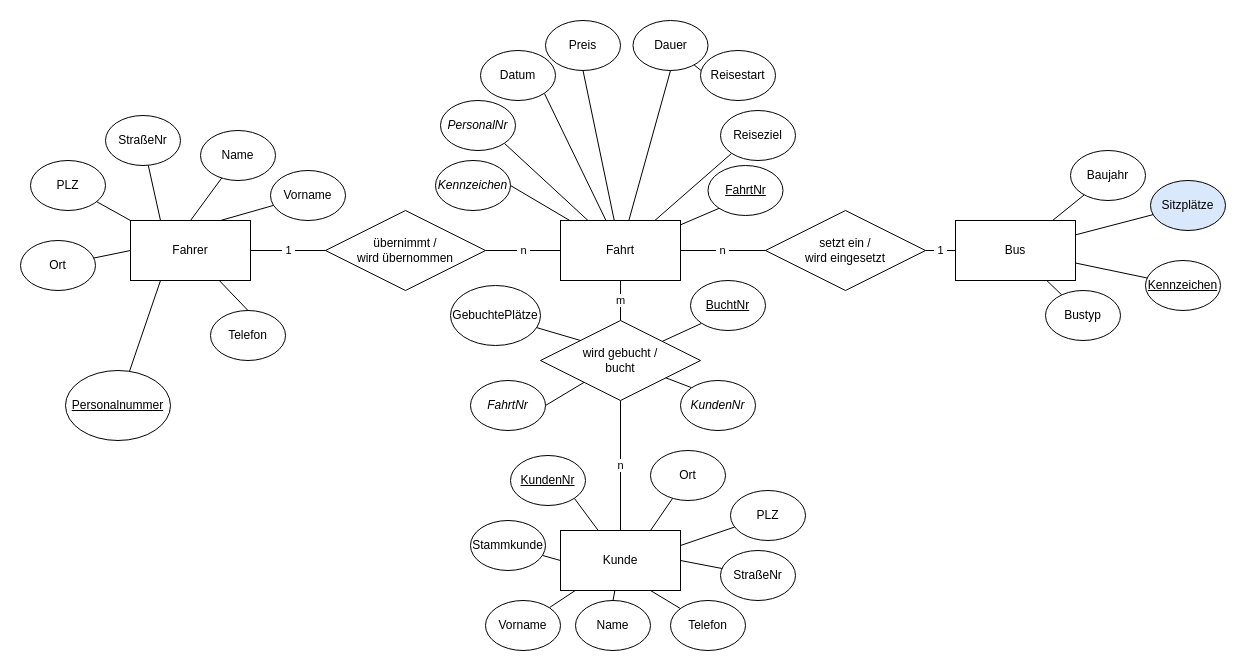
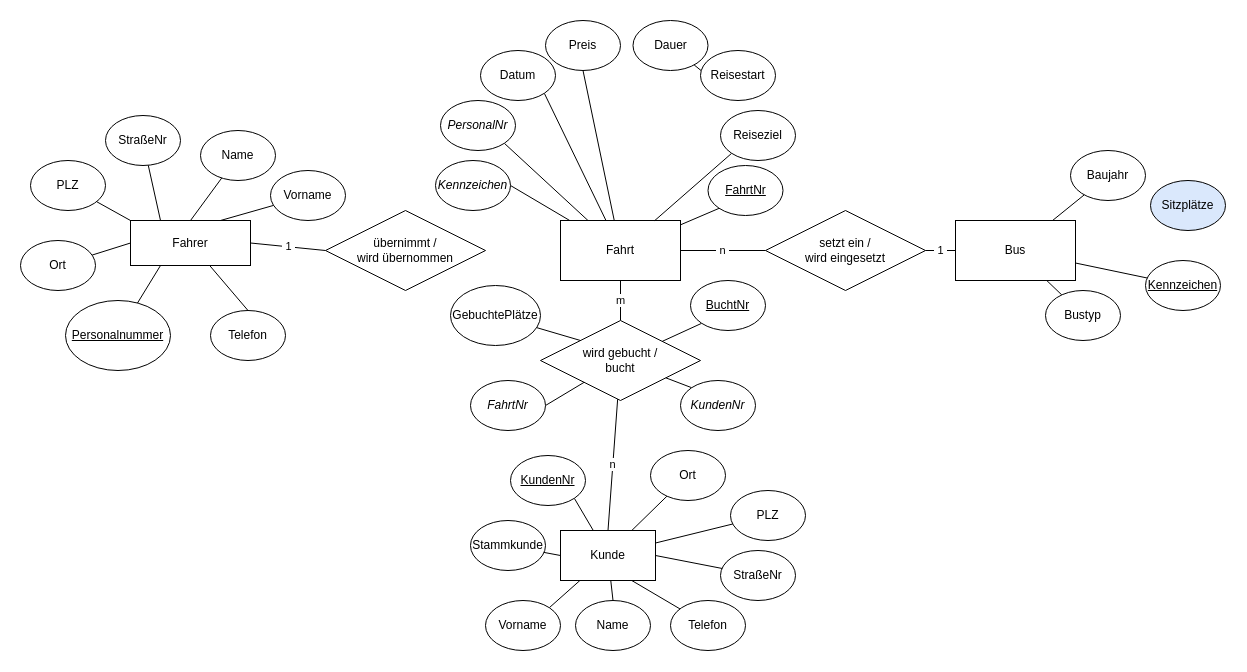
- <mxCell id="63" style="edgeStyle=none;rounded=0;orthogonalLoop=1;jettySize=auto;html=1;exitX=0.5;exitY=1;exitDx=0;exitDy=0;endArrow=none;endFill=0;" edge="1" parent="1" source="64" target="2"><mxGeometry relative="1" as="geometry" /></mxCell>
- <mxCell id="5" style="edgeStyle=none;rounded=0;orthogonalLoop=1;jettySize=auto;html=1;endArrow=none;endFill=0;" edge="1" parent="1" source="8" target="50"><mxGeometry relative="1" as="geometry" /></mxCell>
- <mxCell id="23" value="Fahrer" style="rounded=0;whiteSpace=wrap;html=1;" vertex="1" parent="1"><mxGeometry x="130" y="220" width="120" height="60" as="geometry" /></mxCell>
+ <mxCell id="23" value="Fahrer" style="rounded=0;whiteSpace=wrap;html=1;" vertex="1" parent="1"><mxGeometry x="130" y="220" width="120" height="45" as="geometry" /></mxCell>
- <mxCell id="32" value="&amp;nbsp;n&amp;nbsp;" style="edgeStyle=none;rounded=0;orthogonalLoop=1;jettySize=auto;html=1;exitX=1;exitY=0.5;exitDx=0;exitDy=0;endArrow=none;endFill=0;" edge="1" parent="1" source="33" target="2"><mxGeometry relative="1" as="geometry" /></mxCell>
- <mxCell id="29" value="Personalnummer" style="ellipse;whiteSpace=wrap;html=1;fontStyle=4" vertex="1" parent="1"><mxGeometry x="65" y="370" width="105" height="70" as="geometry" /></mxCell>
+ <mxCell id="29" value="Personalnummer" style="ellipse;whiteSpace=wrap;html=1;fontStyle=4" vertex="1" parent="1"><mxGeometry x="65" y="300" width="105" height="70" as="geometry" /></mxCell>
- <mxCell id="15" value="Kunde" style="rounded=0;whiteSpace=wrap;html=1;" vertex="1" parent="1"><mxGeometry x="560" y="530" width="120" height="60" as="geometry" /></mxCell>
+ <mxCell id="15" value="Kunde" style="rounded=0;whiteSpace=wrap;html=1;" vertex="1" parent="1"><mxGeometry x="560" y="530" width="95" height="50" as="geometry" /></mxCell>
